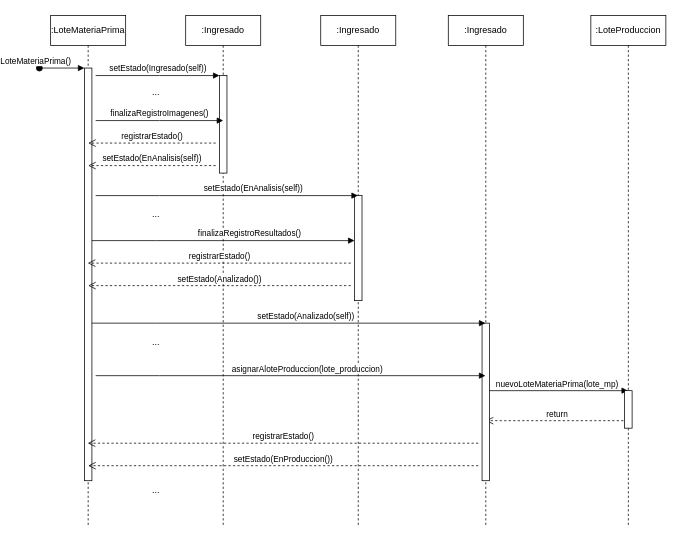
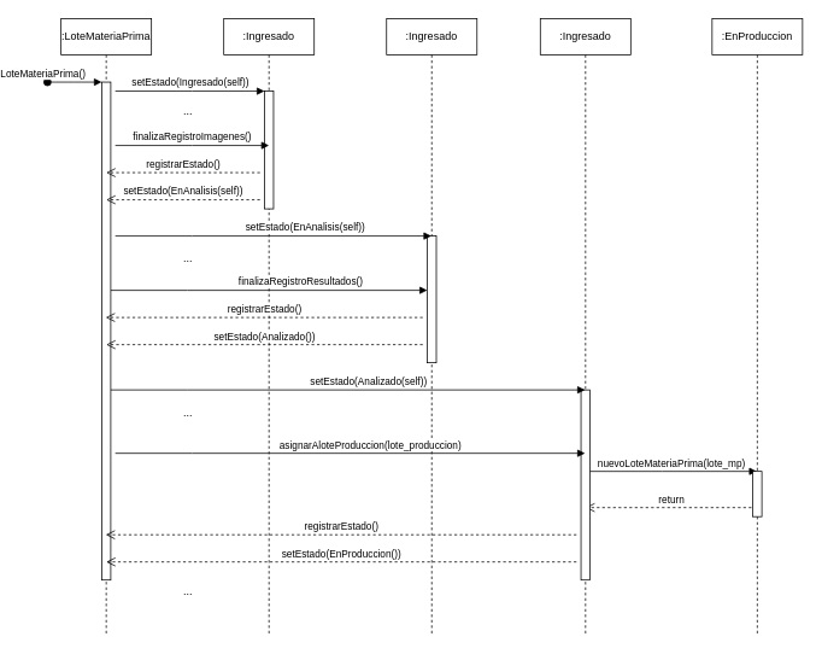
- <mxCell id="26" value=":LoteProduccion" style="shape=umlLifeline;perimeter=lifelinePerimeter;whiteSpace=wrap;html=1;container=0;dropTarget=0;collapsible=0;recursiveResize=0;outlineConnect=0;portConstraint=eastwest;newEdgeStyle={&quot;edgeStyle&quot;:&quot;elbowEdgeStyle&quot;,&quot;elbow&quot;:&quot;vertical&quot;,&quot;curved&quot;:0,&quot;rounded&quot;:0};" vertex="1" parent="1"><mxGeometry x="740" y="20" width="100" height="680" as="geometry" /></mxCell>
+ <mxCell id="26" value=":EnProduccion" style="shape=umlLifeline;perimeter=lifelinePerimeter;whiteSpace=wrap;html=1;container=0;dropTarget=0;collapsible=0;recursiveResize=0;outlineConnect=0;portConstraint=eastwest;newEdgeStyle={&quot;edgeStyle&quot;:&quot;elbowEdgeStyle&quot;,&quot;elbow&quot;:&quot;vertical&quot;,&quot;curved&quot;:0,&quot;rounded&quot;:0};" vertex="1" parent="1"><mxGeometry x="740" y="20" width="100" height="680" as="geometry" /></mxCell>
